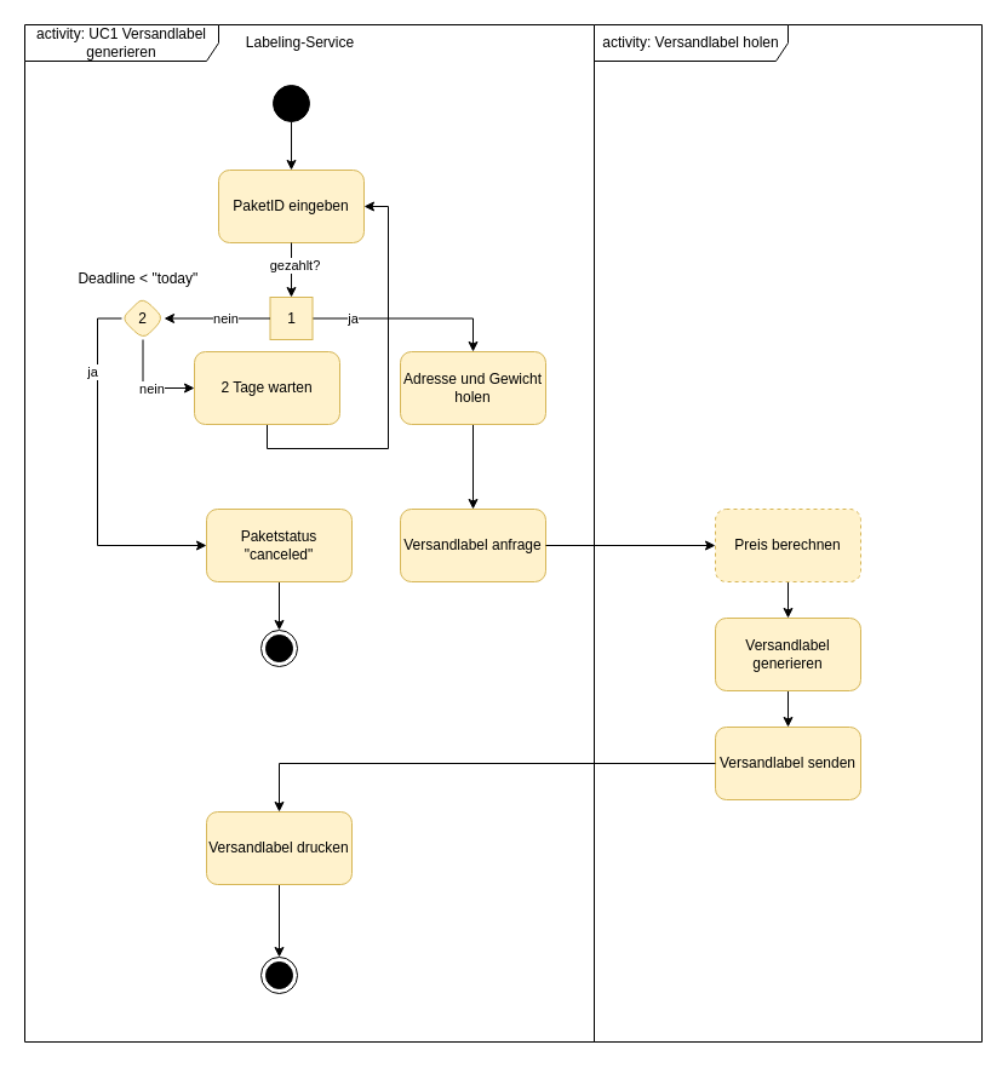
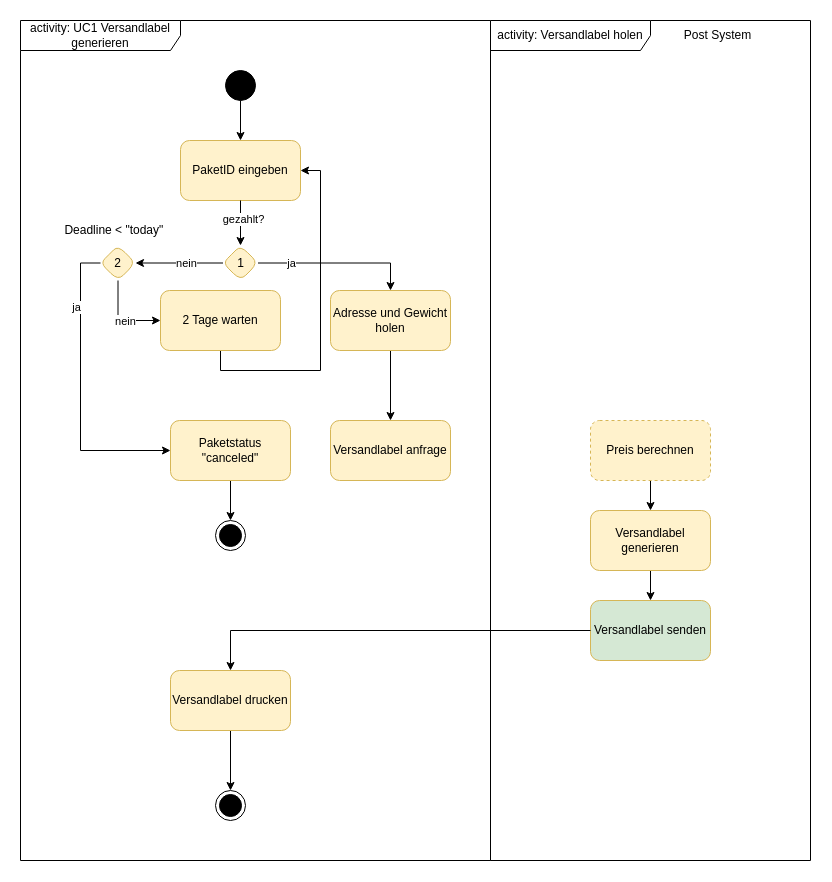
- <mxCell id="19" value="Labeling-Service" style="text;html=1;strokeColor=none;fillColor=none;align=center;verticalAlign=middle;whiteSpace=wrap;rounded=0;" parent="2" vertex="1"><mxGeometry x="165" width="125" height="30" as="geometry" /></mxCell>
+ <mxCell id="33" value="Post System" style="text;html=1;strokeColor=none;fillColor=none;align=center;verticalAlign=middle;whiteSpace=wrap;rounded=0;" parent="32" vertex="1"><mxGeometry x="165" width="125" height="30" as="geometry" /></mxCell>
- <mxCell id="24" value="1" style="whiteSpace=wrap;html=1;fillColor=#fff2cc;strokeColor=#d6b656;rounded=0;" parent="2" vertex="1"><mxGeometry x="202.5" y="225" width="35" height="35" as="geometry" /></mxCell>
+ <mxCell id="24" value="1" style="rhombus;whiteSpace=wrap;html=1;fillColor=#fff2cc;strokeColor=#d6b656;rounded=1;" parent="2" vertex="1"><mxGeometry x="202.5" y="225" width="35" height="35" as="geometry" /></mxCell>
- <mxCell id="39" style="edgeStyle=orthogonalEdgeStyle;rounded=0;orthogonalLoop=1;jettySize=auto;html=1;exitX=1;exitY=0.5;exitDx=0;exitDy=0;entryX=0;entryY=0.5;entryDx=0;entryDy=0;" parent="1" source="28" target="35" edge="1"><mxGeometry relative="1" as="geometry" /></mxCell>
- <mxCell id="38" value="Versandlabel senden" style="whiteSpace=wrap;html=1;fillColor=#fff2cc;strokeColor=#d6b656;rounded=1;" parent="32" vertex="1"><mxGeometry x="100" y="580" width="120" height="60" as="geometry" /></mxCell>
+ <mxCell id="38" value="Versandlabel senden" style="whiteSpace=wrap;html=1;fillColor=#d5e8d4;strokeColor=#d6b656;rounded=1;" parent="32" vertex="1"><mxGeometry x="100" y="580" width="120" height="60" as="geometry" /></mxCell>
